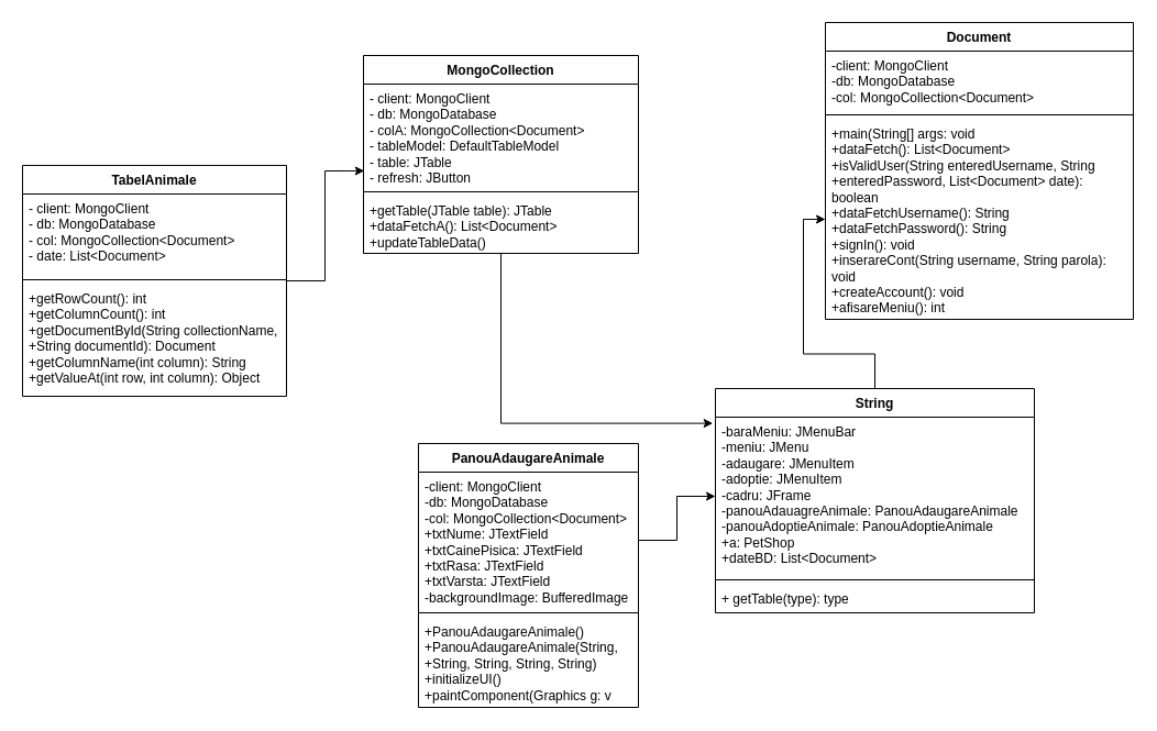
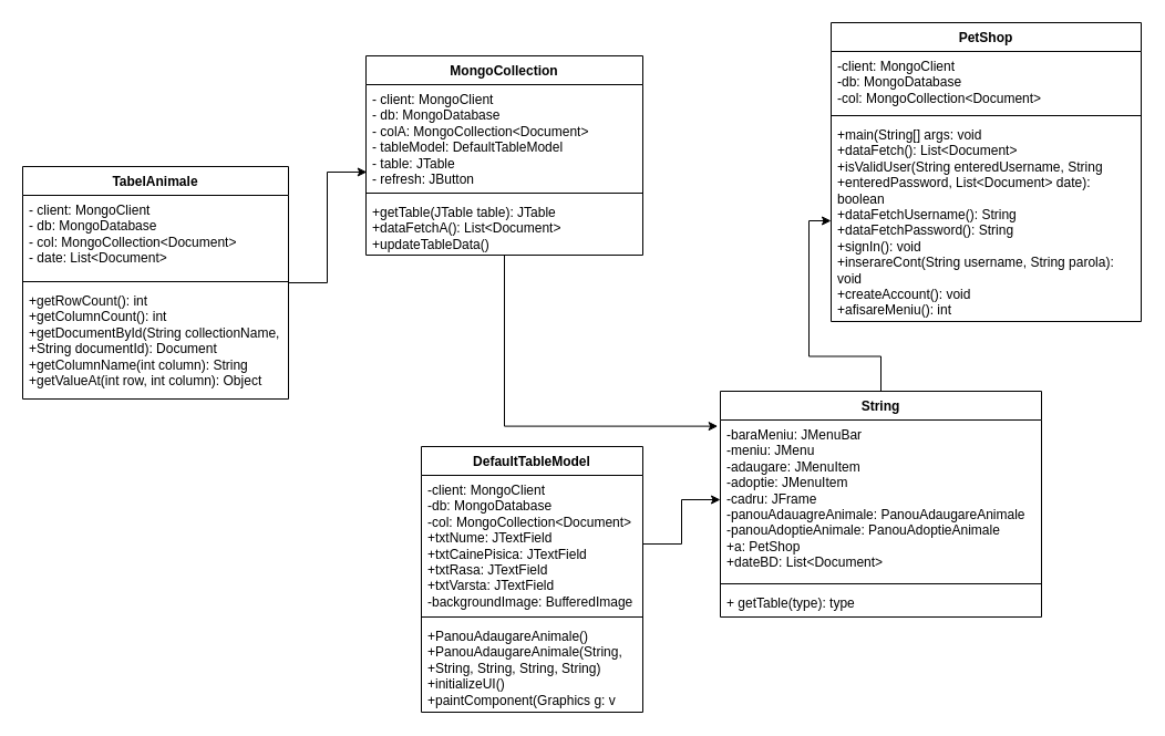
- <mxCell id="12" value="Document" style="swimlane;fontStyle=1;align=center;verticalAlign=top;childLayout=stackLayout;horizontal=1;startSize=26;horizontalStack=0;resizeParent=1;resizeParentMax=0;resizeLast=0;collapsible=1;marginBottom=0;whiteSpace=wrap;html=1;" vertex="1" parent="1"><mxGeometry x="750" y="20" width="280" height="270" as="geometry" /></mxCell>
+ <mxCell id="12" value="PetShop" style="swimlane;fontStyle=1;align=center;verticalAlign=top;childLayout=stackLayout;horizontal=1;startSize=26;horizontalStack=0;resizeParent=1;resizeParentMax=0;resizeLast=0;collapsible=1;marginBottom=0;whiteSpace=wrap;html=1;" vertex="1" parent="1"><mxGeometry x="750" y="20" width="280" height="270" as="geometry" /></mxCell>
- <mxCell id="16" value="PanouAdaugareAnimale" style="swimlane;fontStyle=1;align=center;verticalAlign=top;childLayout=stackLayout;horizontal=1;startSize=26;horizontalStack=0;resizeParent=1;resizeParentMax=0;resizeLast=0;collapsible=1;marginBottom=0;whiteSpace=wrap;html=1;" vertex="1" parent="1"><mxGeometry x="380" y="403" width="200" height="240" as="geometry" /></mxCell>
+ <mxCell id="16" value="DefaultTableModel" style="swimlane;fontStyle=1;align=center;verticalAlign=top;childLayout=stackLayout;horizontal=1;startSize=26;horizontalStack=0;resizeParent=1;resizeParentMax=0;resizeLast=0;collapsible=1;marginBottom=0;whiteSpace=wrap;html=1;" vertex="1" parent="1"><mxGeometry x="380" y="403" width="200" height="240" as="geometry" /></mxCell>
